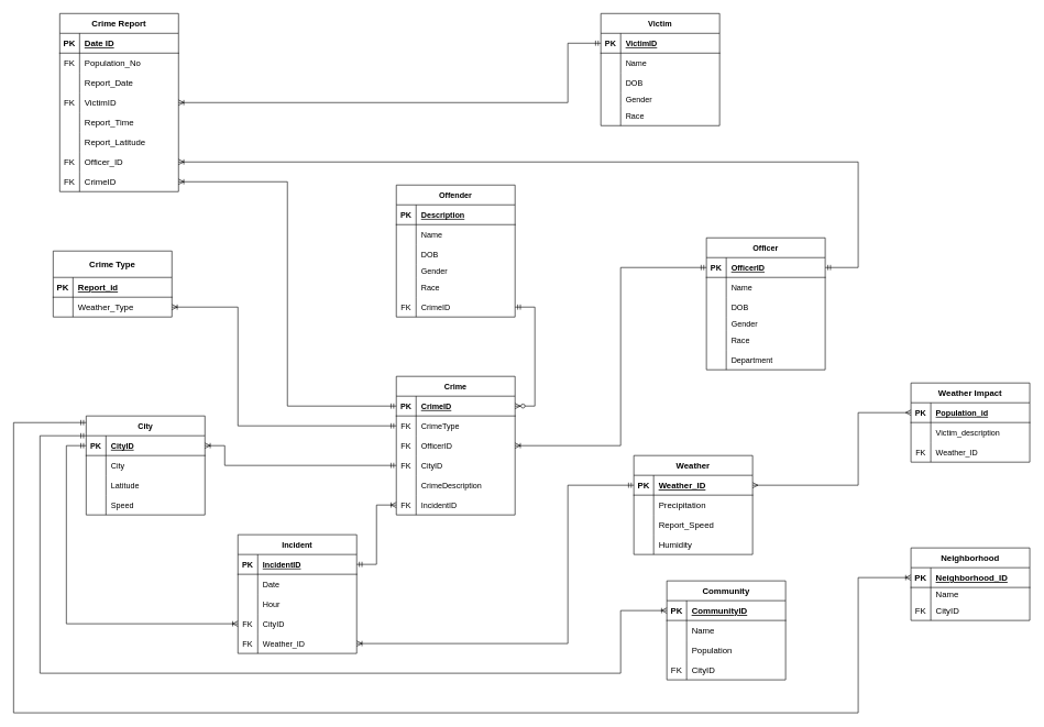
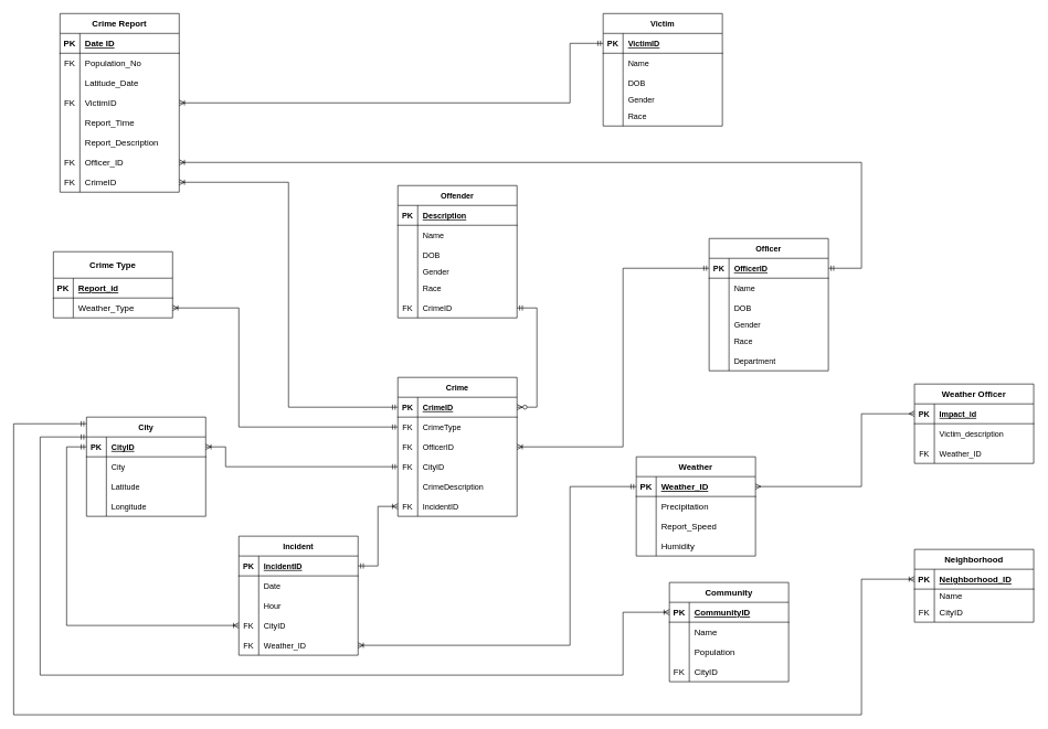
- <mxCell id="105" value="Report_Date" style="shape=partialRectangle;connectable=0;fillColor=none;top=0;left=0;bottom=0;right=0;align=left;spacingLeft=6;overflow=hidden;fontSize=13;" vertex="1" parent="103"><mxGeometry x="30" width="150" height="30" as="geometry"><mxRectangle width="150" height="30" as="alternateBounds" /></mxGeometry></mxCell>
+ <mxCell id="105" value="Latitude_Date" style="shape=partialRectangle;connectable=0;fillColor=none;top=0;left=0;bottom=0;right=0;align=left;spacingLeft=6;overflow=hidden;fontSize=13;" vertex="1" parent="103"><mxGeometry x="30" width="150" height="30" as="geometry"><mxRectangle width="150" height="30" as="alternateBounds" /></mxGeometry></mxCell>
- <mxCell id="114" value="Report_Latitude" style="shape=partialRectangle;connectable=0;fillColor=none;top=0;left=0;bottom=0;right=0;align=left;spacingLeft=6;overflow=hidden;fontSize=13;" vertex="1" parent="112"><mxGeometry x="30" width="150" height="30" as="geometry"><mxRectangle width="150" height="30" as="alternateBounds" /></mxGeometry></mxCell>
+ <mxCell id="114" value="Report_Description" style="shape=partialRectangle;connectable=0;fillColor=none;top=0;left=0;bottom=0;right=0;align=left;spacingLeft=6;overflow=hidden;fontSize=13;" vertex="1" parent="112"><mxGeometry x="30" width="150" height="30" as="geometry"><mxRectangle width="150" height="30" as="alternateBounds" /></mxGeometry></mxCell>
- <mxCell id="158" value="Weather Impact" style="shape=table;startSize=30;container=1;collapsible=1;childLayout=tableLayout;fixedRows=1;rowLines=0;fontStyle=1;align=center;resizeLast=1;fontSize=13;" vertex="1" parent="1"><mxGeometry x="1380" y="580" width="180" height="120" as="geometry" /></mxCell>
+ <mxCell id="158" value="Weather Officer" style="shape=table;startSize=30;container=1;collapsible=1;childLayout=tableLayout;fixedRows=1;rowLines=0;fontStyle=1;align=center;resizeLast=1;fontSize=13;" vertex="1" parent="1"><mxGeometry x="1380" y="580" width="180" height="120" as="geometry" /></mxCell>
- <mxCell id="161" value="Population_id" style="shape=partialRectangle;connectable=0;fillColor=none;top=0;left=0;bottom=0;right=0;align=left;spacingLeft=6;fontStyle=5;overflow=hidden;" vertex="1" parent="159"><mxGeometry x="30" width="150" height="30" as="geometry"><mxRectangle width="150" height="30" as="alternateBounds" /></mxGeometry></mxCell>
+ <mxCell id="161" value="Impact_id" style="shape=partialRectangle;connectable=0;fillColor=none;top=0;left=0;bottom=0;right=0;align=left;spacingLeft=6;fontStyle=5;overflow=hidden;" vertex="1" parent="159"><mxGeometry x="30" width="150" height="30" as="geometry"><mxRectangle width="150" height="30" as="alternateBounds" /></mxGeometry></mxCell>
- <mxCell id="95" value="Speed" style="shape=partialRectangle;connectable=0;fillColor=none;top=0;left=0;bottom=0;right=0;align=left;spacingLeft=6;overflow=hidden;" vertex="1" parent="93"><mxGeometry x="30" width="150" height="30" as="geometry"><mxRectangle width="150" height="30" as="alternateBounds" /></mxGeometry></mxCell>
+ <mxCell id="95" value="Longitude" style="shape=partialRectangle;connectable=0;fillColor=none;top=0;left=0;bottom=0;right=0;align=left;spacingLeft=6;overflow=hidden;" vertex="1" parent="93"><mxGeometry x="30" width="150" height="30" as="geometry"><mxRectangle width="150" height="30" as="alternateBounds" /></mxGeometry></mxCell>
